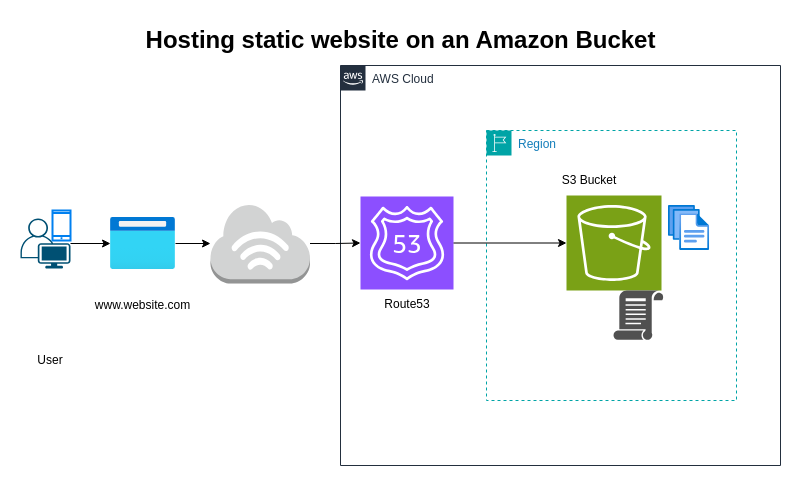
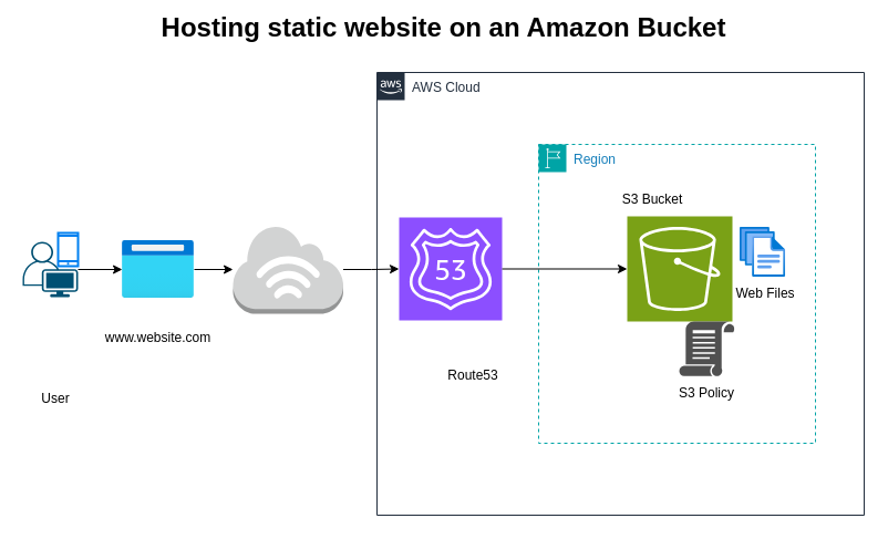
- <mxCell id="13" value="Hosting static website on an Amazon Bucket" style="text;strokeColor=none;fillColor=none;html=1;fontSize=24;fontStyle=1;verticalAlign=middle;align=center;" vertex="1" parent="1"><mxGeometry x="20" y="20" width="760" height="40" as="geometry" /></mxCell>
+ <mxCell id="13" value="Hosting static website on an Amazon Bucket" style="text;strokeColor=none;fillColor=none;html=1;fontSize=24;fontStyle=1;verticalAlign=middle;align=center;" vertex="1" parent="1"><mxGeometry x="20" y="5" width="760" height="40" as="geometry" /></mxCell>
+ <mxCell id="7" value="Web Files" style="text;html=1;align=center;verticalAlign=middle;whiteSpace=wrap;rounded=0;" vertex="1" parent="3"><mxGeometry x="175" y="120" width="60" height="30" as="geometry" /></mxCell>
- <mxCell id="12" value="Route53" style="text;html=1;align=center;verticalAlign=middle;whiteSpace=wrap;rounded=0;" vertex="1" parent="2"><mxGeometry x="36.5" y="224" width="60" height="30" as="geometry" /></mxCell>
+ <mxCell id="12" value="Route53" style="text;html=1;align=center;verticalAlign=middle;whiteSpace=wrap;rounded=0;" vertex="1" parent="2"><mxGeometry x="56.5" y="259" width="60" height="30" as="geometry" /></mxCell>
+ <mxCell id="9" value="S3 Policy" style="text;html=1;align=center;verticalAlign=middle;whiteSpace=wrap;rounded=0;" vertex="1" parent="3"><mxGeometry x="122" y="210" width="60" height="30" as="geometry" /></mxCell>
